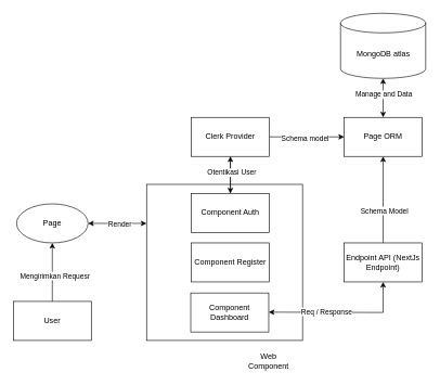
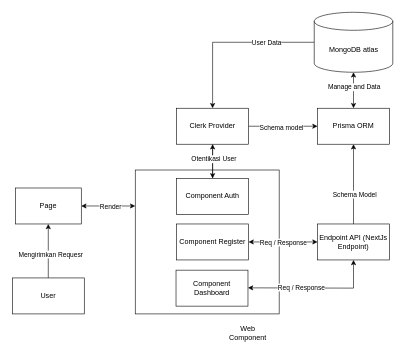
+ <mxCell id="15" style="edgeStyle=orthogonalEdgeStyle;rounded=0;orthogonalLoop=1;jettySize=auto;html=1;entryX=0.5;entryY=0;entryDx=0;entryDy=0;" parent="1" source="17" target="13" edge="1"><mxGeometry relative="1" as="geometry" /></mxCell>
+ <mxCell id="16" value="User Data" style="edgeLabel;html=1;align=center;verticalAlign=middle;resizable=0;points=[];" parent="15" vertex="1" connectable="0"><mxGeometry x="-0.427" relative="1" as="geometry"><mxPoint as="offset" /></mxGeometry></mxCell>
- <mxCell id="14" value="Page ORM" style="rounded=0;whiteSpace=wrap;html=1;" parent="1" vertex="1"><mxGeometry x="529" y="180" width="120" height="60" as="geometry" /></mxCell>
+ <mxCell id="14" value="Prisma ORM" style="rounded=0;whiteSpace=wrap;html=1;" parent="1" vertex="1"><mxGeometry x="529" y="180" width="120" height="60" as="geometry" /></mxCell>
- <mxCell id="8" value="Page" style="ellipse;whiteSpace=wrap;html=1;" parent="1" vertex="1"><mxGeometry x="25" y="313" width="110" height="60" as="geometry" /></mxCell>
+ <mxCell id="8" value="Page" style="rounded=0;whiteSpace=wrap;html=1;" parent="1" vertex="1"><mxGeometry x="25" y="313" width="110" height="60" as="geometry" /></mxCell>
+ <mxCell id="26" value="" style="endArrow=classic;startArrow=classic;html=1;rounded=0;entryX=0;entryY=0.5;entryDx=0;entryDy=0;exitX=1;exitY=0.5;exitDx=0;exitDy=0;" edge="1" parent="1" source="18" target="24"><mxGeometry width="50" height="50" relative="1" as="geometry"><mxPoint x="315" y="390" as="sourcePoint" /><mxPoint x="365" y="340" as="targetPoint" /></mxGeometry></mxCell>
+ <mxCell id="27" value="Req / Response" style="edgeLabel;html=1;align=center;verticalAlign=middle;resizable=0;points=[];" vertex="1" connectable="0" parent="26"><mxGeometry x="-0.015" relative="1" as="geometry"><mxPoint as="offset" /></mxGeometry></mxCell>
